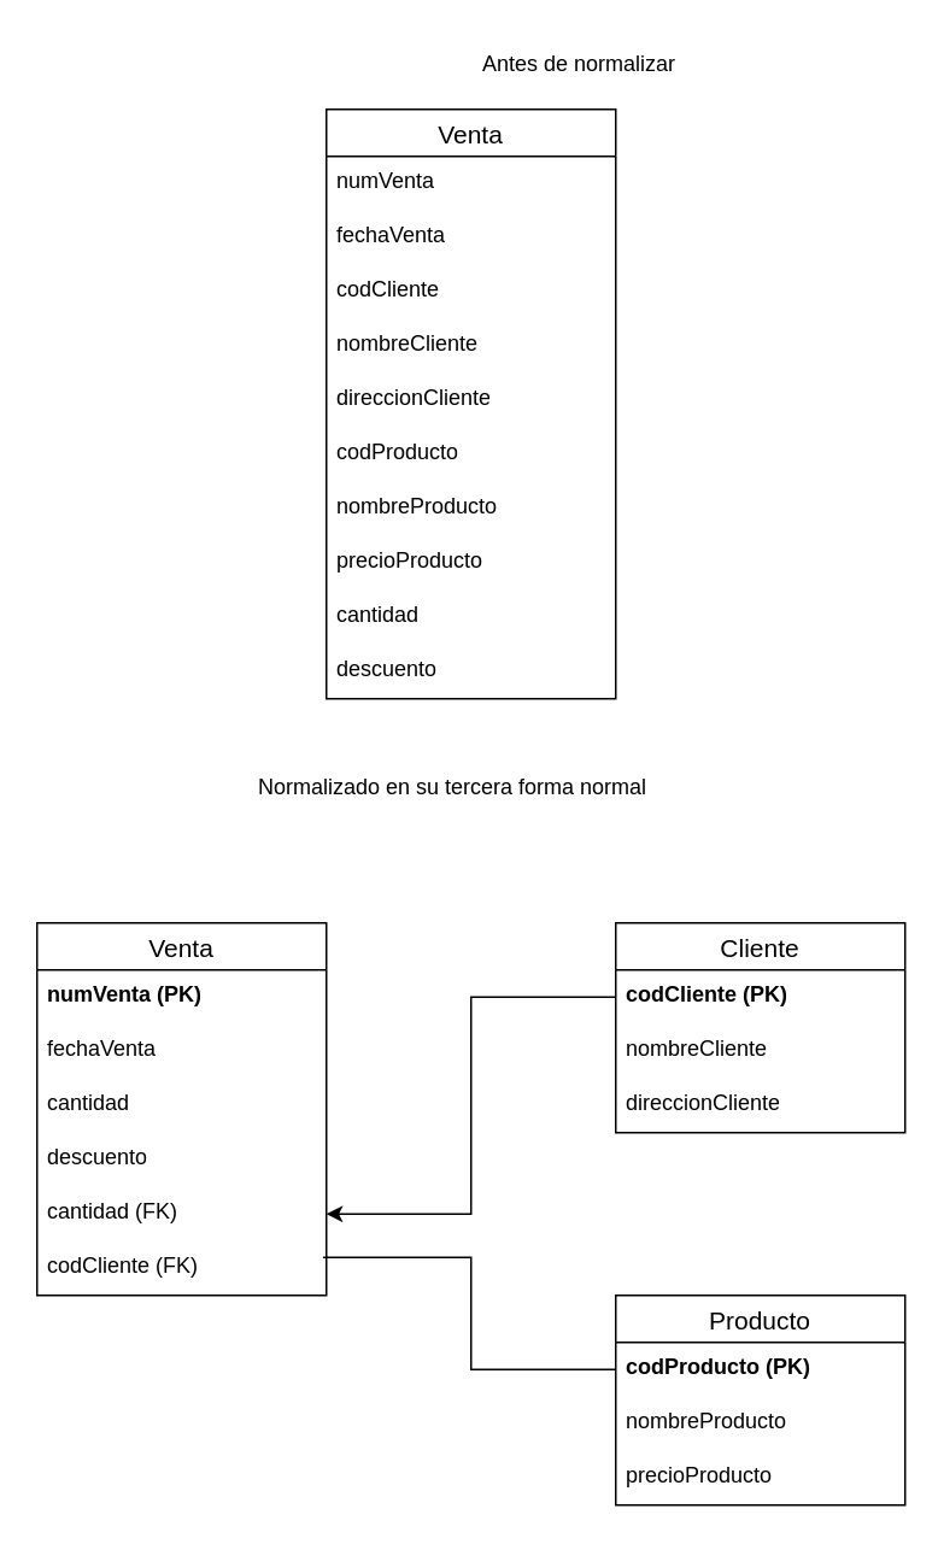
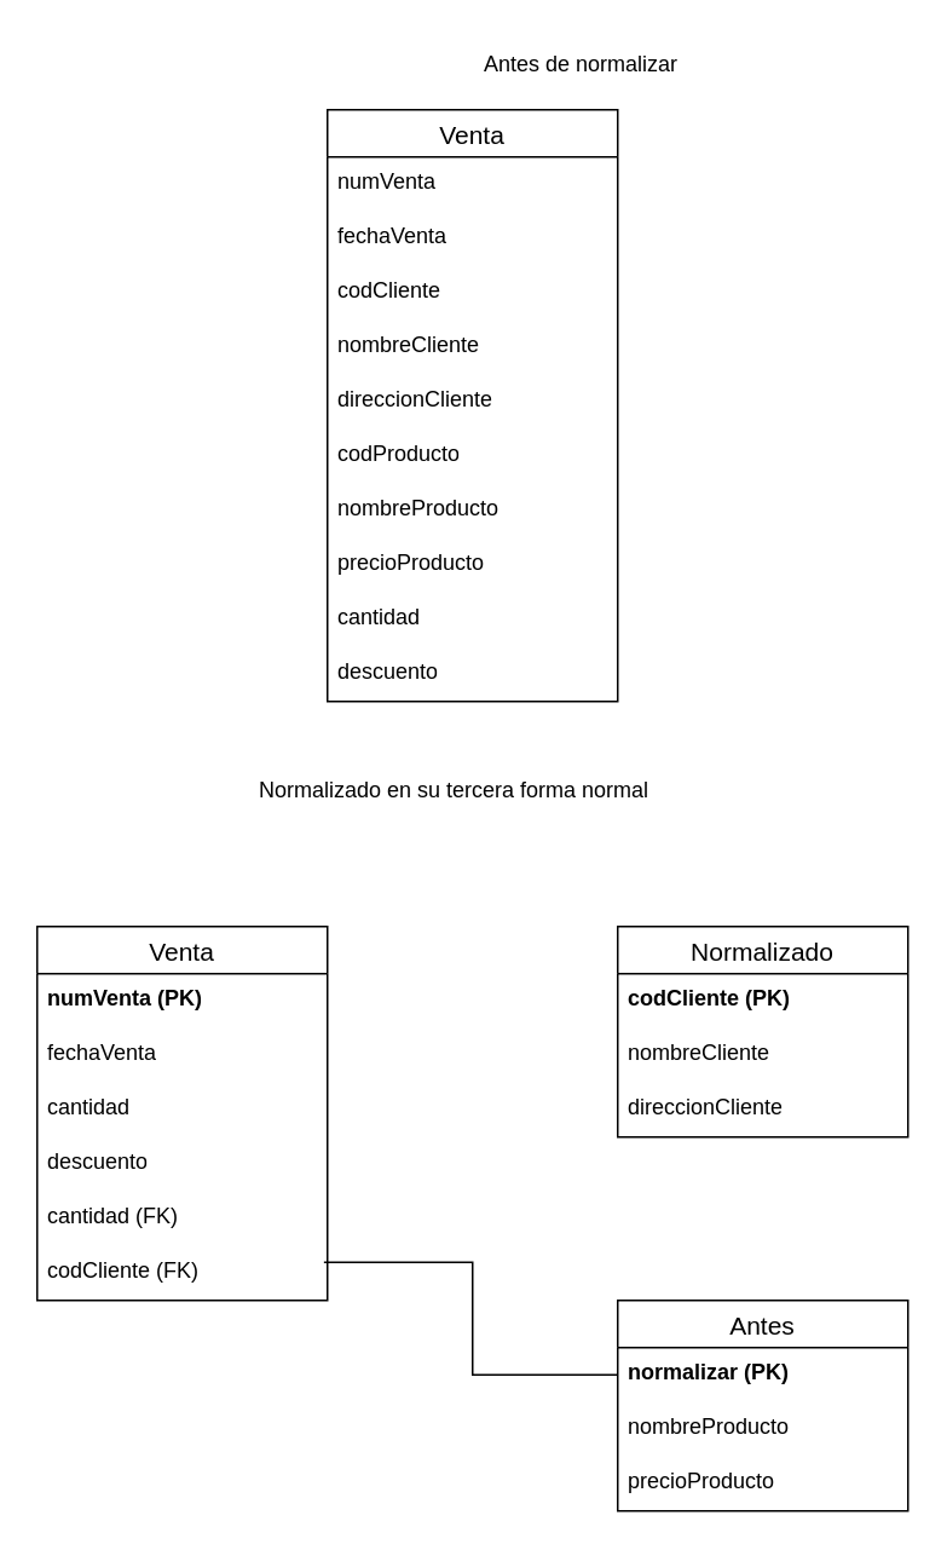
- <mxCell id="24" value="Cliente" style="swimlane;fontStyle=0;childLayout=stackLayout;horizontal=1;startSize=26;horizontalStack=0;resizeParent=1;resizeParentMax=0;resizeLast=0;collapsible=1;marginBottom=0;align=center;fontSize=14;" parent="1" vertex="1"><mxGeometry x="340" y="510" width="160" height="116" as="geometry" /></mxCell>
+ <mxCell id="24" value="Normalizado" style="swimlane;fontStyle=0;childLayout=stackLayout;horizontal=1;startSize=26;horizontalStack=0;resizeParent=1;resizeParentMax=0;resizeLast=0;collapsible=1;marginBottom=0;align=center;fontSize=14;" parent="1" vertex="1"><mxGeometry x="340" y="510" width="160" height="116" as="geometry" /></mxCell>
- <mxCell id="30" style="edgeStyle=orthogonalEdgeStyle;rounded=0;orthogonalLoop=1;jettySize=auto;html=1;exitX=0;exitY=0.5;exitDx=0;exitDy=0;entryX=1;entryY=0.5;entryDx=0;entryDy=0;" edge="1" parent="1" source="25" target="18"><mxGeometry relative="1" as="geometry" /></mxCell>
- <mxCell id="20" value="Producto" style="swimlane;fontStyle=0;childLayout=stackLayout;horizontal=1;startSize=26;horizontalStack=0;resizeParent=1;resizeParentMax=0;resizeLast=0;collapsible=1;marginBottom=0;align=center;fontSize=14;" parent="1" vertex="1"><mxGeometry x="340" y="716" width="160" height="116" as="geometry" /></mxCell>
+ <mxCell id="20" value="Antes" style="swimlane;fontStyle=0;childLayout=stackLayout;horizontal=1;startSize=26;horizontalStack=0;resizeParent=1;resizeParentMax=0;resizeLast=0;collapsible=1;marginBottom=0;align=center;fontSize=14;" parent="1" vertex="1"><mxGeometry x="340" y="716" width="160" height="116" as="geometry" /></mxCell>
- <mxCell id="21" value="codProducto (PK)" style="text;strokeColor=none;fillColor=none;spacingLeft=4;spacingRight=4;overflow=hidden;rotatable=0;points=[[0,0.5],[1,0.5]];portConstraint=eastwest;fontSize=12;whiteSpace=wrap;html=1;fontStyle=1" parent="20" vertex="1"><mxGeometry y="26" width="160" height="30" as="geometry" /></mxCell>
+ <mxCell id="21" value="normalizar (PK)" style="text;strokeColor=none;fillColor=none;spacingLeft=4;spacingRight=4;overflow=hidden;rotatable=0;points=[[0,0.5],[1,0.5]];portConstraint=eastwest;fontSize=12;whiteSpace=wrap;html=1;fontStyle=1" parent="20" vertex="1"><mxGeometry y="26" width="160" height="30" as="geometry" /></mxCell>
